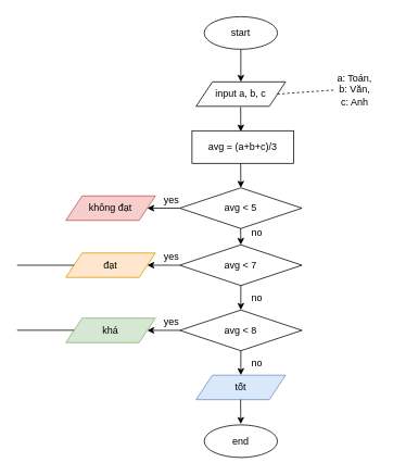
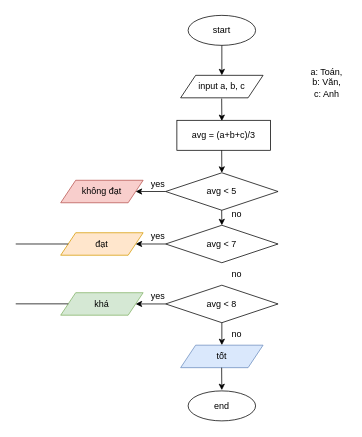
- <mxCell id="10" value="" style="endArrow=none;dashed=1;html=1;rounded=0;exitX=1;exitY=0.5;exitDx=0;exitDy=0;entryX=0;entryY=0.5;entryDx=0;entryDy=0;" edge="1" parent="1" source="4" target="9"><mxGeometry width="50" height="50" relative="1" as="geometry"><mxPoint x="360" y="120" as="sourcePoint" /><mxPoint x="410" y="70" as="targetPoint" /></mxGeometry></mxCell>
- <mxCell id="15" value="" style="endArrow=classic;html=1;rounded=0;exitX=0.5;exitY=1;exitDx=0;exitDy=0;entryX=0.5;entryY=0;entryDx=0;entryDy=0;" edge="1" parent="1" source="11" target="12"><mxGeometry width="50" height="50" relative="1" as="geometry"><mxPoint x="304.77" y="290" as="sourcePoint" /><mxPoint x="305" y="310" as="targetPoint" /></mxGeometry></mxCell>
